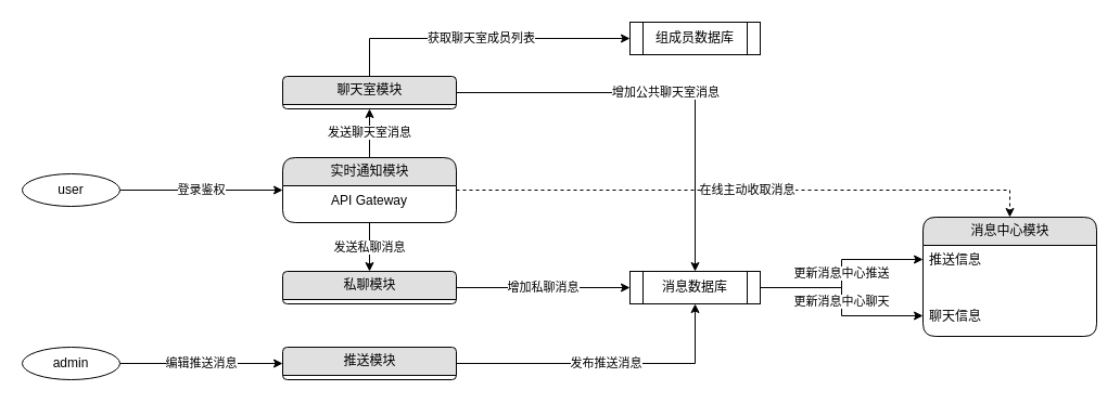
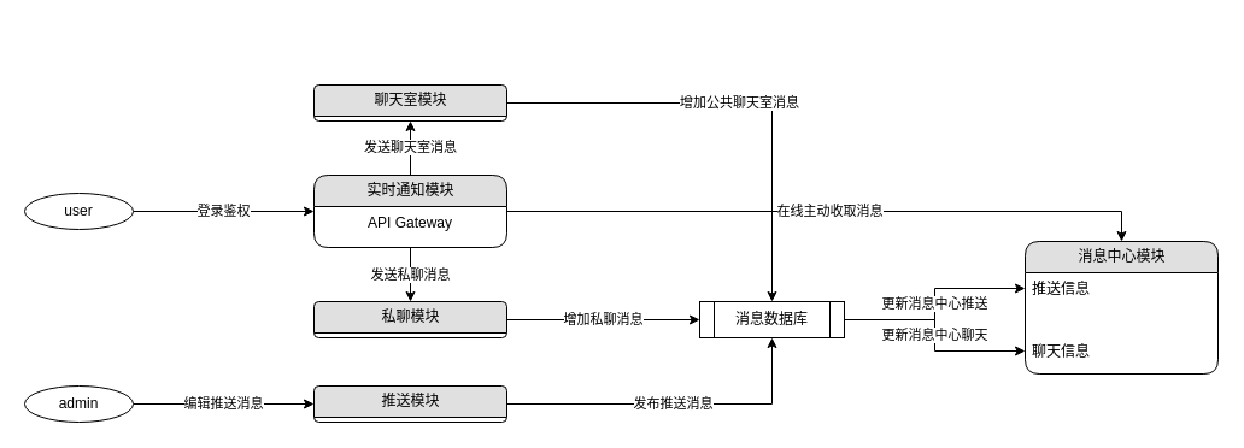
- <mxCell id="22" value="获取聊天室成员列表" style="edgeStyle=orthogonalEdgeStyle;rounded=0;orthogonalLoop=1;jettySize=auto;html=1;exitX=0.5;exitY=0;exitDx=0;exitDy=0;entryX=0;entryY=0.5;entryDx=0;entryDy=0;" edge="1" parent="1" source="14" target="23"><mxGeometry relative="1" as="geometry" /></mxCell>
- <mxCell id="23" value="组成员数据库" style="shape=process;whiteSpace=wrap;html=1;backgroundOutline=1;" vertex="1" parent="1"><mxGeometry x="580" y="20" width="120" height="30" as="geometry" /></mxCell>
- <mxCell id="8" value="在线主动收取消息" style="edgeStyle=orthogonalEdgeStyle;rounded=0;orthogonalLoop=1;jettySize=auto;html=1;entryX=0.5;entryY=0;entryDx=0;entryDy=0;dashed=1;" edge="1" parent="1" source="11" target="2"><mxGeometry relative="1" as="geometry" /></mxCell>
+ <mxCell id="8" value="在线主动收取消息" style="edgeStyle=orthogonalEdgeStyle;rounded=0;orthogonalLoop=1;jettySize=auto;html=1;entryX=0.5;entryY=0;entryDx=0;entryDy=0;" edge="1" parent="1" source="11" target="2"><mxGeometry relative="1" as="geometry" /></mxCell>
